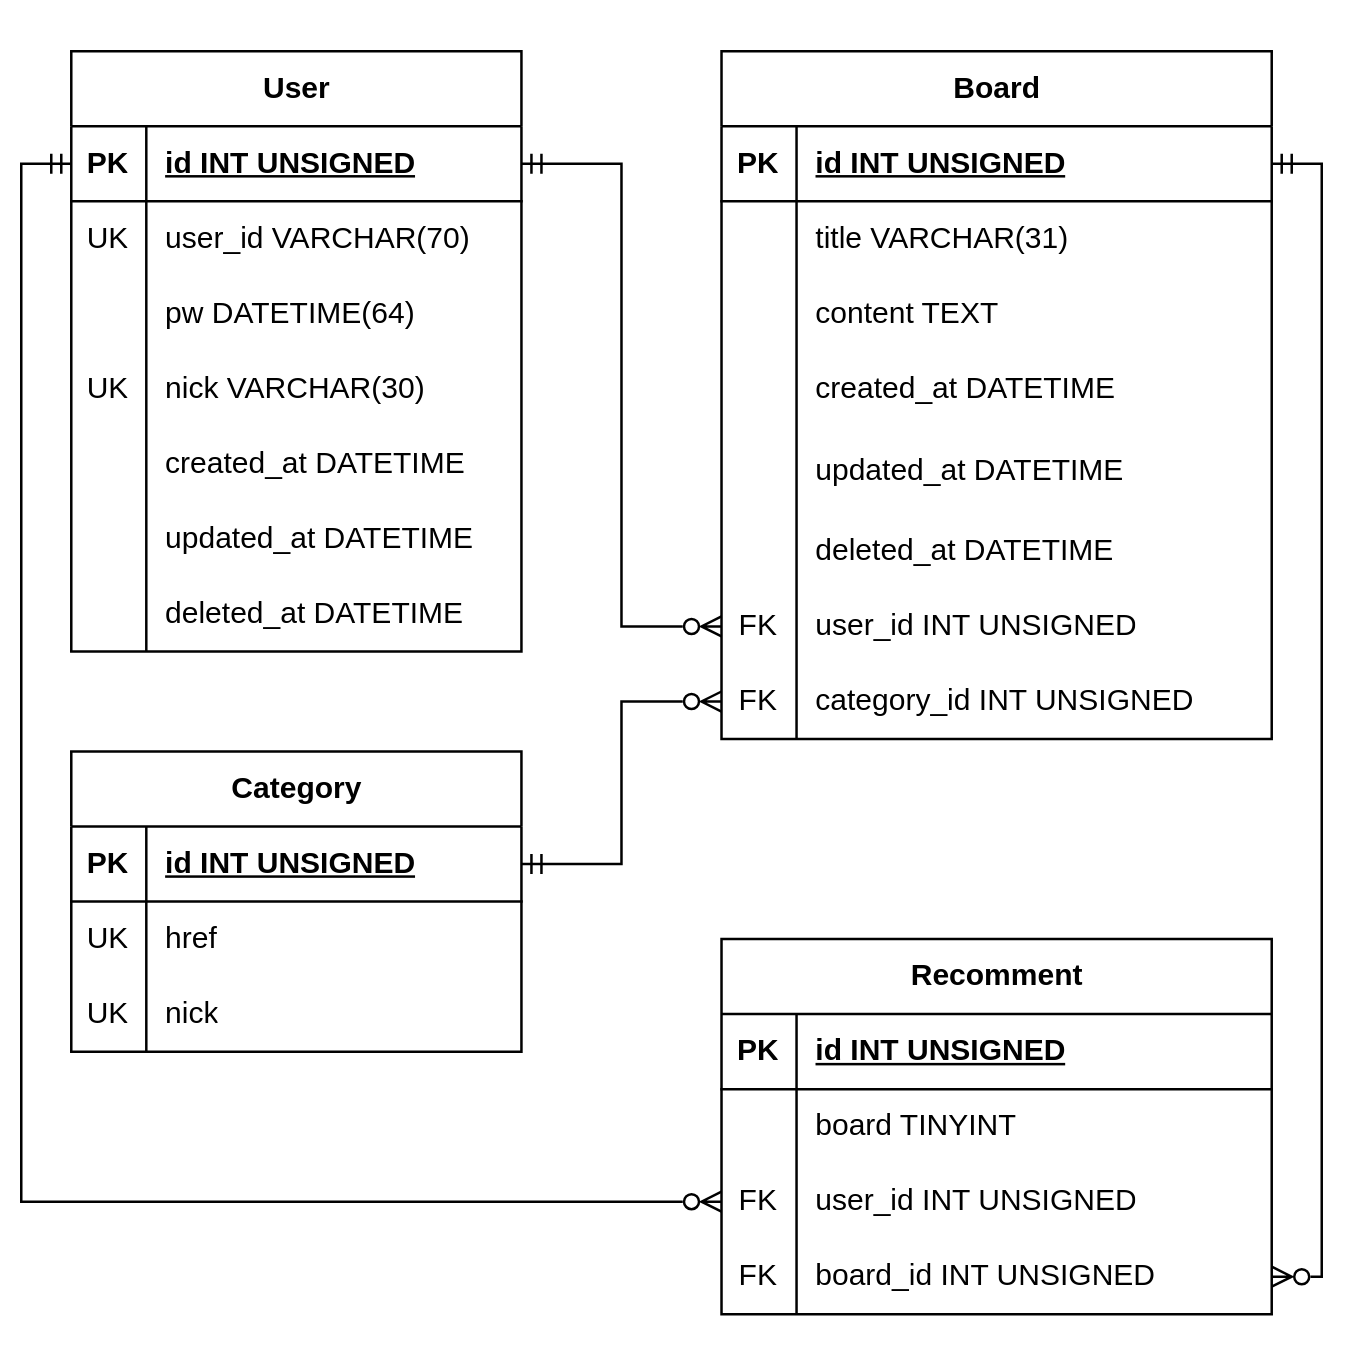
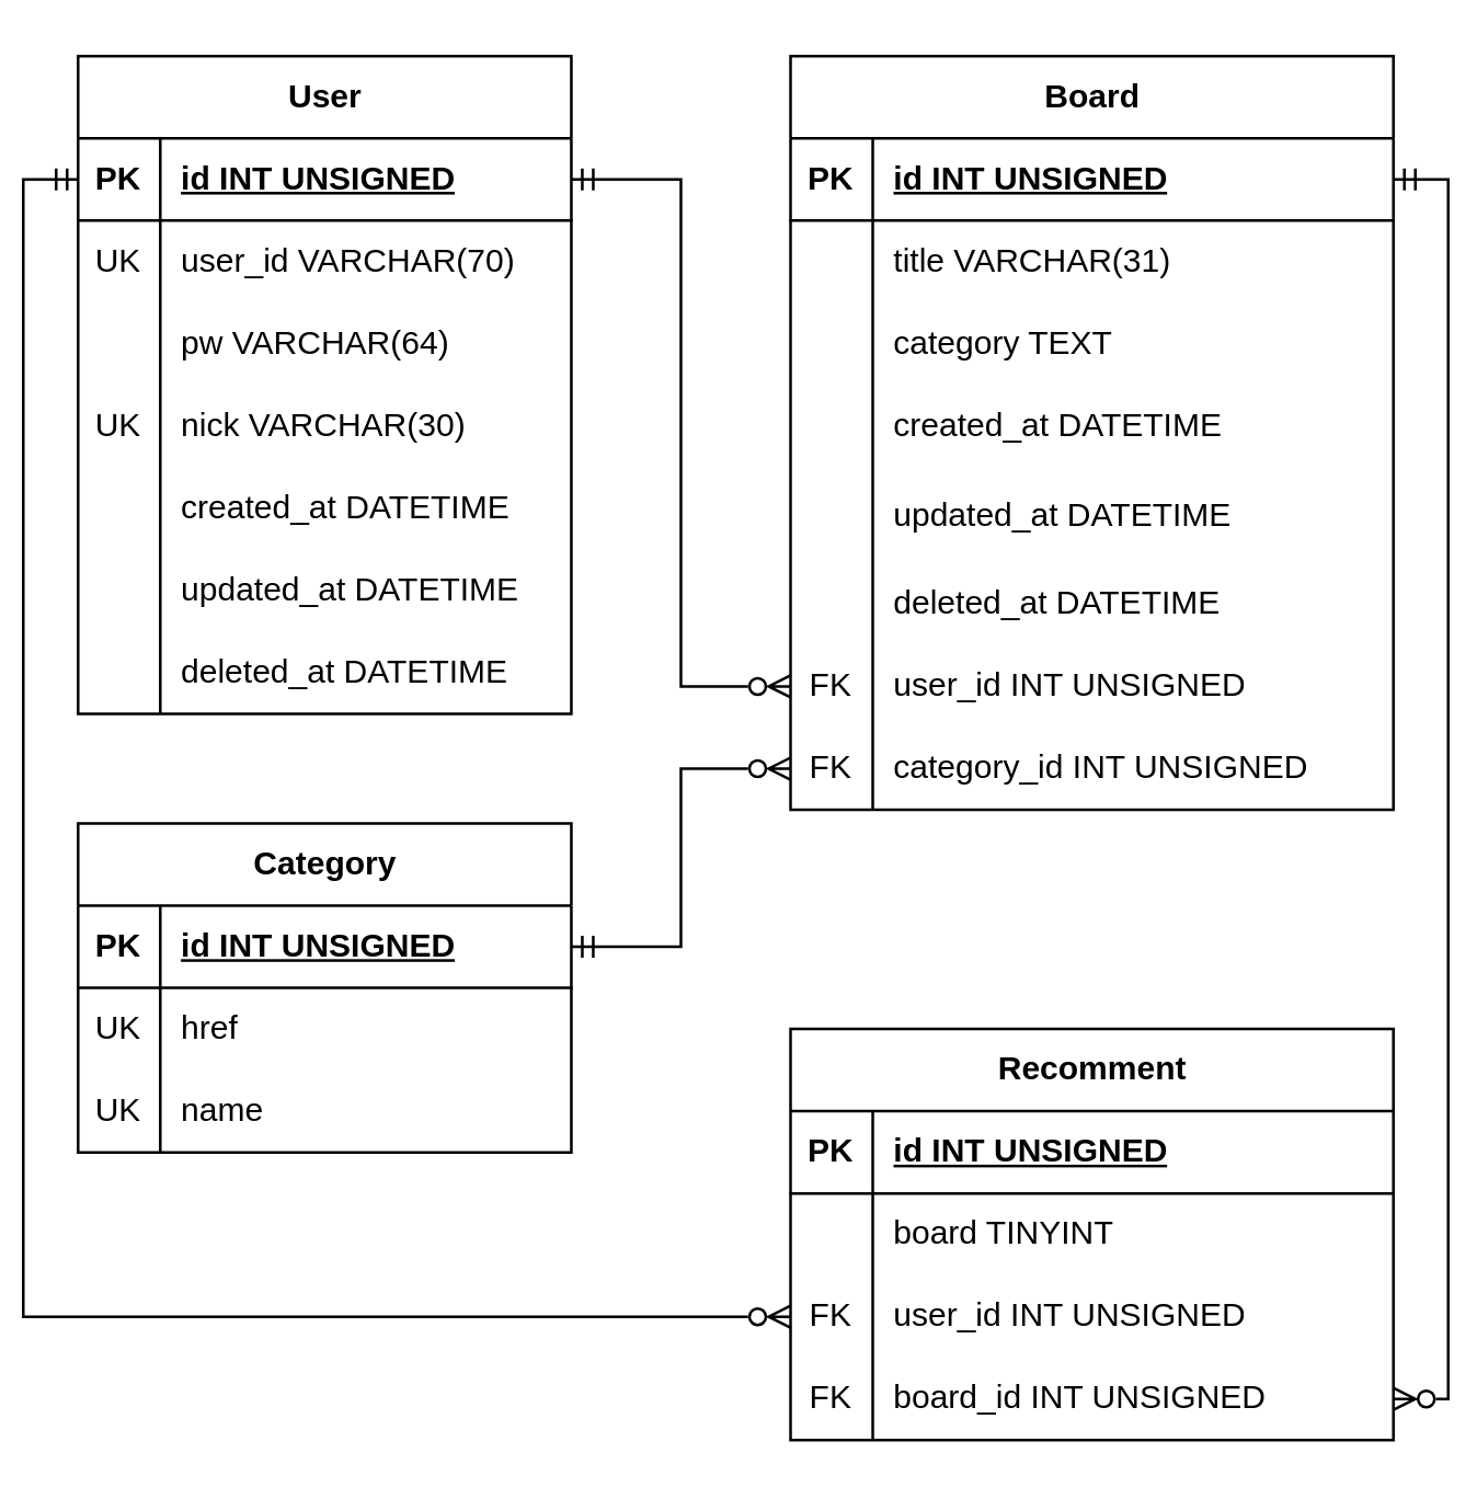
- <mxCell id="11" value="pw DATETIME(64)" style="shape=partialRectangle;connectable=0;fillColor=none;top=0;left=0;bottom=0;right=0;align=left;spacingLeft=6;overflow=hidden;whiteSpace=wrap;html=1;" parent="9" vertex="1"><mxGeometry x="30" width="150" height="30" as="geometry"><mxRectangle width="150" height="30" as="alternateBounds" /></mxGeometry></mxCell>
+ <mxCell id="11" value="pw VARCHAR(64)" style="shape=partialRectangle;connectable=0;fillColor=none;top=0;left=0;bottom=0;right=0;align=left;spacingLeft=6;overflow=hidden;whiteSpace=wrap;html=1;" parent="9" vertex="1"><mxGeometry x="30" width="150" height="30" as="geometry"><mxRectangle width="150" height="30" as="alternateBounds" /></mxGeometry></mxCell>
- <mxCell id="33" value="content TEXT" style="shape=partialRectangle;connectable=0;fillColor=none;top=0;left=0;bottom=0;right=0;align=left;spacingLeft=6;overflow=hidden;whiteSpace=wrap;html=1;" parent="31" vertex="1"><mxGeometry x="30" width="190" height="30" as="geometry"><mxRectangle width="190" height="30" as="alternateBounds" /></mxGeometry></mxCell>
+ <mxCell id="33" value="category TEXT" style="shape=partialRectangle;connectable=0;fillColor=none;top=0;left=0;bottom=0;right=0;align=left;spacingLeft=6;overflow=hidden;whiteSpace=wrap;html=1;" parent="31" vertex="1"><mxGeometry x="30" width="190" height="30" as="geometry"><mxRectangle width="190" height="30" as="alternateBounds" /></mxGeometry></mxCell>
- <mxCell id="58" value="nick" style="shape=partialRectangle;connectable=0;fillColor=none;top=0;left=0;bottom=0;right=0;align=left;spacingLeft=6;overflow=hidden;whiteSpace=wrap;html=1;" parent="56" vertex="1"><mxGeometry x="30" width="150" height="30" as="geometry"><mxRectangle width="150" height="30" as="alternateBounds" /></mxGeometry></mxCell>
+ <mxCell id="58" value="name" style="shape=partialRectangle;connectable=0;fillColor=none;top=0;left=0;bottom=0;right=0;align=left;spacingLeft=6;overflow=hidden;whiteSpace=wrap;html=1;" parent="56" vertex="1"><mxGeometry x="30" width="150" height="30" as="geometry"><mxRectangle width="150" height="30" as="alternateBounds" /></mxGeometry></mxCell>
